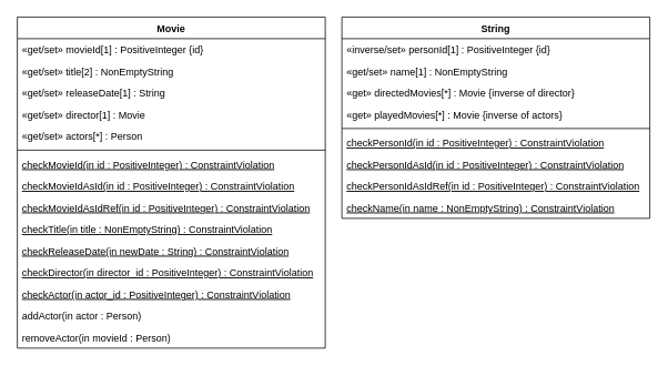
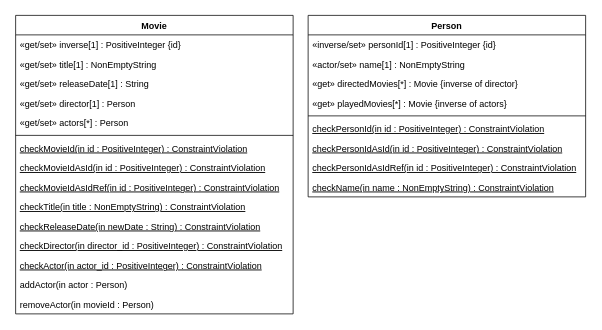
- <mxCell id="18" value="String" style="swimlane;fontStyle=1;align=center;verticalAlign=top;childLayout=stackLayout;horizontal=1;startSize=26;horizontalStack=0;resizeParent=1;resizeParentMax=0;resizeLast=0;collapsible=1;marginBottom=0;" parent="1" vertex="1"><mxGeometry x="410" y="20" width="370" height="242" as="geometry" /></mxCell>
+ <mxCell id="18" value="Person" style="swimlane;fontStyle=1;align=center;verticalAlign=top;childLayout=stackLayout;horizontal=1;startSize=26;horizontalStack=0;resizeParent=1;resizeParentMax=0;resizeLast=0;collapsible=1;marginBottom=0;" parent="1" vertex="1"><mxGeometry x="410" y="20" width="370" height="242" as="geometry" /></mxCell>
- <mxCell id="3" value="«get/set» movieId[1] : PositiveInteger {id}" style="text;strokeColor=none;fillColor=none;align=left;verticalAlign=top;spacingLeft=4;spacingRight=4;overflow=hidden;rotatable=0;points=[[0,0.5],[1,0.5]];portConstraint=eastwest;" parent="2" vertex="1"><mxGeometry y="26" width="370" height="26" as="geometry" /></mxCell>
+ <mxCell id="3" value="«get/set» inverse[1] : PositiveInteger {id}" style="text;strokeColor=none;fillColor=none;align=left;verticalAlign=top;spacingLeft=4;spacingRight=4;overflow=hidden;rotatable=0;points=[[0,0.5],[1,0.5]];portConstraint=eastwest;" parent="2" vertex="1"><mxGeometry y="26" width="370" height="26" as="geometry" /></mxCell>
- <mxCell id="4" value="«get/set» title[2] : NonEmptyString" style="text;strokeColor=none;fillColor=none;align=left;verticalAlign=top;spacingLeft=4;spacingRight=4;overflow=hidden;rotatable=0;points=[[0,0.5],[1,0.5]];portConstraint=eastwest;" parent="2" vertex="1"><mxGeometry y="52" width="370" height="26" as="geometry" /></mxCell>
+ <mxCell id="4" value="«get/set» title[1] : NonEmptyString" style="text;strokeColor=none;fillColor=none;align=left;verticalAlign=top;spacingLeft=4;spacingRight=4;overflow=hidden;rotatable=0;points=[[0,0.5],[1,0.5]];portConstraint=eastwest;" parent="2" vertex="1"><mxGeometry y="52" width="370" height="26" as="geometry" /></mxCell>
- <mxCell id="20" value="«get/set» name[1] : NonEmptyString" style="text;strokeColor=none;fillColor=none;align=left;verticalAlign=top;spacingLeft=4;spacingRight=4;overflow=hidden;rotatable=0;points=[[0,0.5],[1,0.5]];portConstraint=eastwest;" parent="18" vertex="1"><mxGeometry y="52" width="370" height="26" as="geometry" /></mxCell>
+ <mxCell id="20" value="«actor/set» name[1] : NonEmptyString" style="text;strokeColor=none;fillColor=none;align=left;verticalAlign=top;spacingLeft=4;spacingRight=4;overflow=hidden;rotatable=0;points=[[0,0.5],[1,0.5]];portConstraint=eastwest;" parent="18" vertex="1"><mxGeometry y="52" width="370" height="26" as="geometry" /></mxCell>
- <mxCell id="6" value="«get/set» director[1] : Movie" style="text;strokeColor=none;fillColor=none;align=left;verticalAlign=top;spacingLeft=4;spacingRight=4;overflow=hidden;rotatable=0;points=[[0,0.5],[1,0.5]];portConstraint=eastwest;" parent="2" vertex="1"><mxGeometry y="104" width="370" height="26" as="geometry" /></mxCell>
+ <mxCell id="6" value="«get/set» director[1] : Person" style="text;strokeColor=none;fillColor=none;align=left;verticalAlign=top;spacingLeft=4;spacingRight=4;overflow=hidden;rotatable=0;points=[[0,0.5],[1,0.5]];portConstraint=eastwest;" parent="2" vertex="1"><mxGeometry y="104" width="370" height="26" as="geometry" /></mxCell>
